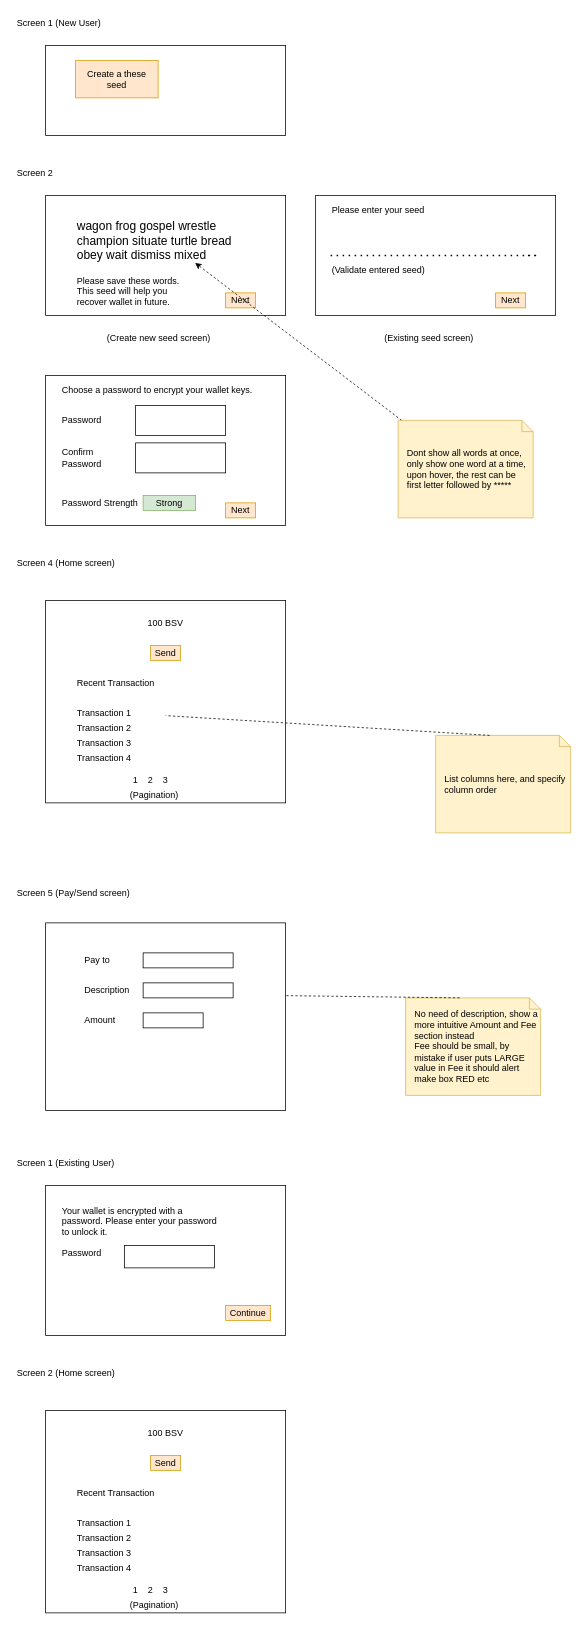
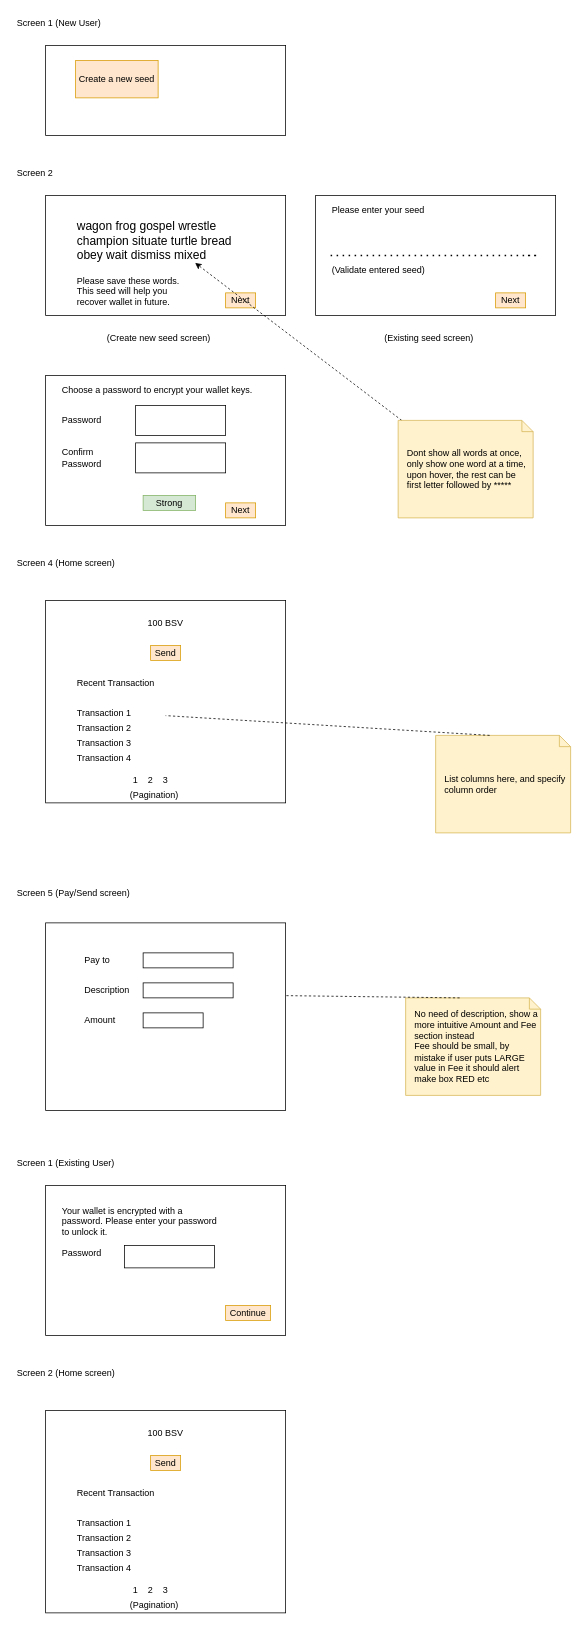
- <mxCell id="7" value="Create a these seed" style="text;html=1;align=center;verticalAlign=middle;whiteSpace=wrap;rounded=0;labelBackgroundColor=none;fillColor=#ffe6cc;strokeColor=#d79b00;" parent="1" vertex="1"><mxGeometry x="100" y="80" width="110" height="50" as="geometry" /></mxCell>
+ <mxCell id="7" value="Create a new seed" style="text;html=1;align=center;verticalAlign=middle;whiteSpace=wrap;rounded=0;labelBackgroundColor=none;fillColor=#ffe6cc;strokeColor=#d79b00;" parent="1" vertex="1"><mxGeometry x="100" y="80" width="110" height="50" as="geometry" /></mxCell>
- <mxCell id="24" value="Password Strength" style="text;html=1;strokeColor=none;fillColor=none;align=left;verticalAlign=middle;whiteSpace=wrap;rounded=0;labelBackgroundColor=none;" parent="1" vertex="1"><mxGeometry x="80" y="660" width="110" height="20" as="geometry" /></mxCell>
